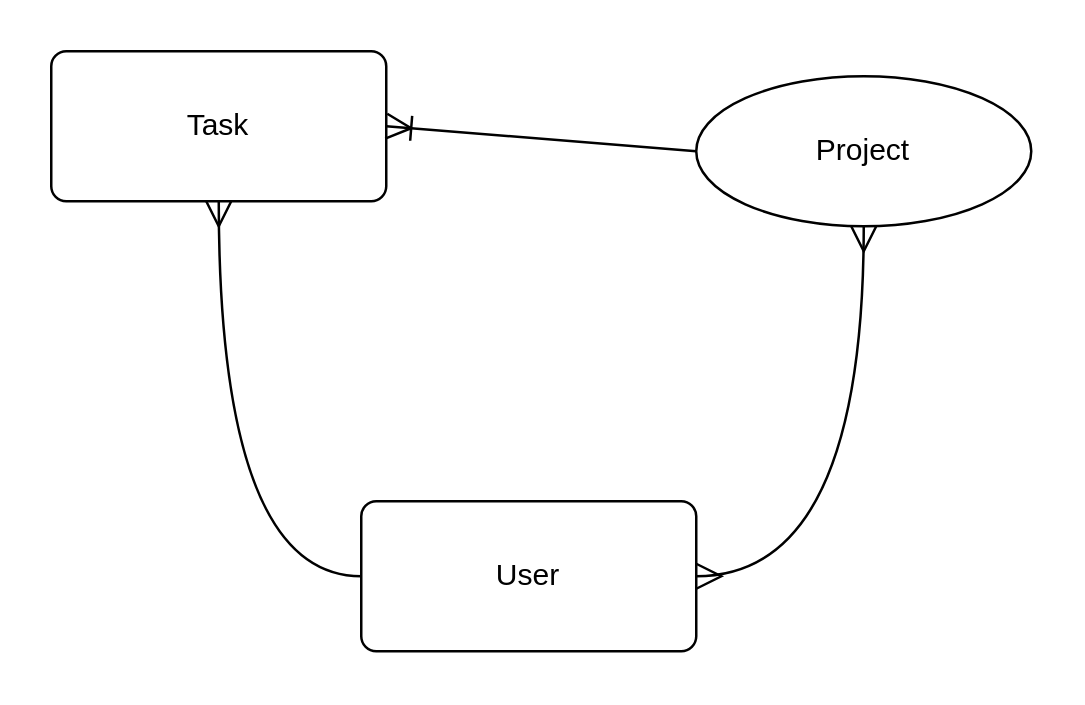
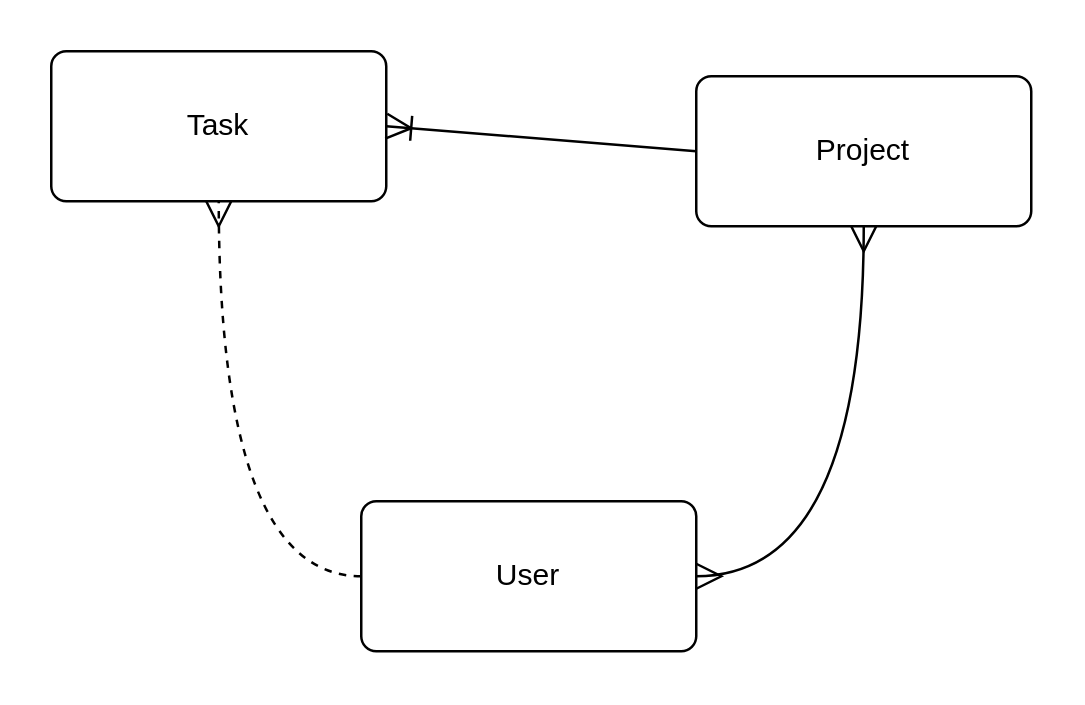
- <mxCell id="2" value="Project" style="ellipse;arcSize=10;whiteSpace=wrap;html=1;align=center;" vertex="1" parent="1"><mxGeometry x="278" y="30" width="134" height="60" as="geometry" /></mxCell>
+ <mxCell id="2" value="Project" style="rounded=1;arcSize=10;whiteSpace=wrap;html=1;align=center;" vertex="1" parent="1"><mxGeometry x="278" y="30" width="134" height="60" as="geometry" /></mxCell>
- <mxCell id="7" value="" style="fontSize=12;html=1;endArrow=ERmany;startArrow=none;rounded=0;startSize=8;endSize=8;edgeStyle=orthogonalEdgeStyle;curved=1;entryX=0.5;entryY=1;entryDx=0;entryDy=0;exitX=0;exitY=0.5;exitDx=0;exitDy=0;startFill=0;" edge="1" parent="1" source="4" target="3"><mxGeometry width="100" height="100" relative="1" as="geometry"><mxPoint x="47" y="240" as="sourcePoint" /><mxPoint x="114" y="100" as="targetPoint" /></mxGeometry></mxCell>
+ <mxCell id="7" value="" style="fontSize=12;html=1;endArrow=ERmany;startArrow=none;rounded=0;startSize=8;endSize=8;edgeStyle=orthogonalEdgeStyle;curved=1;entryX=0.5;entryY=1;entryDx=0;entryDy=0;exitX=0;exitY=0.5;exitDx=0;exitDy=0;startFill=0;dashed=1;" edge="1" parent="1" source="4" target="3"><mxGeometry width="100" height="100" relative="1" as="geometry"><mxPoint x="47" y="240" as="sourcePoint" /><mxPoint x="114" y="100" as="targetPoint" /></mxGeometry></mxCell>
